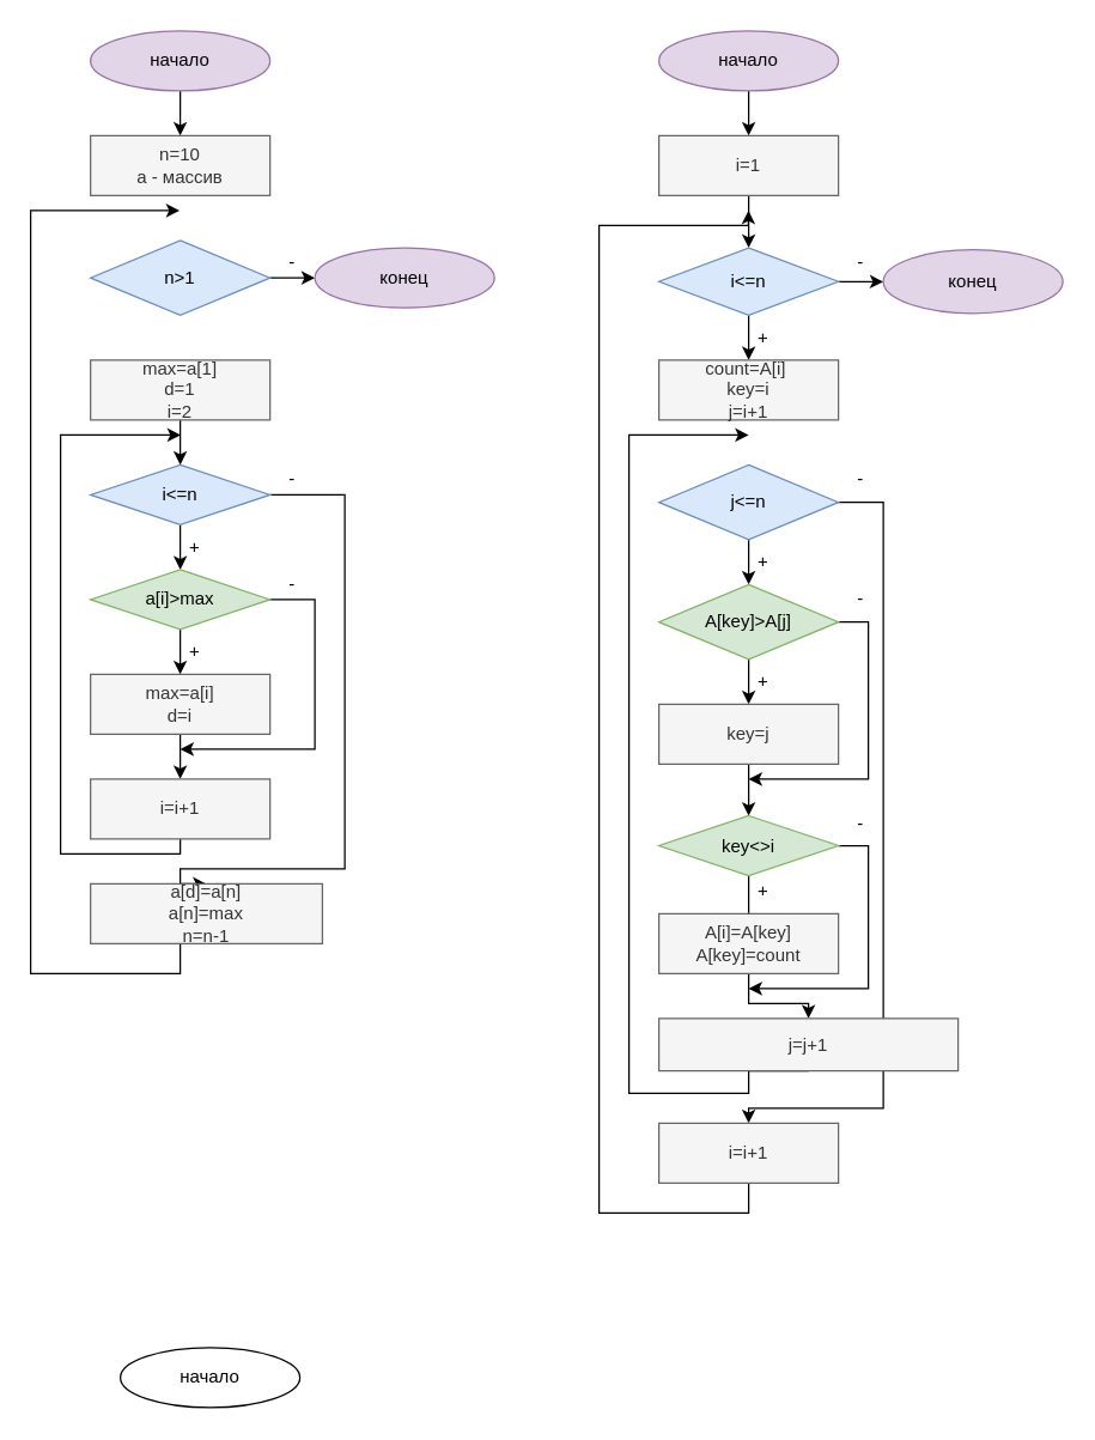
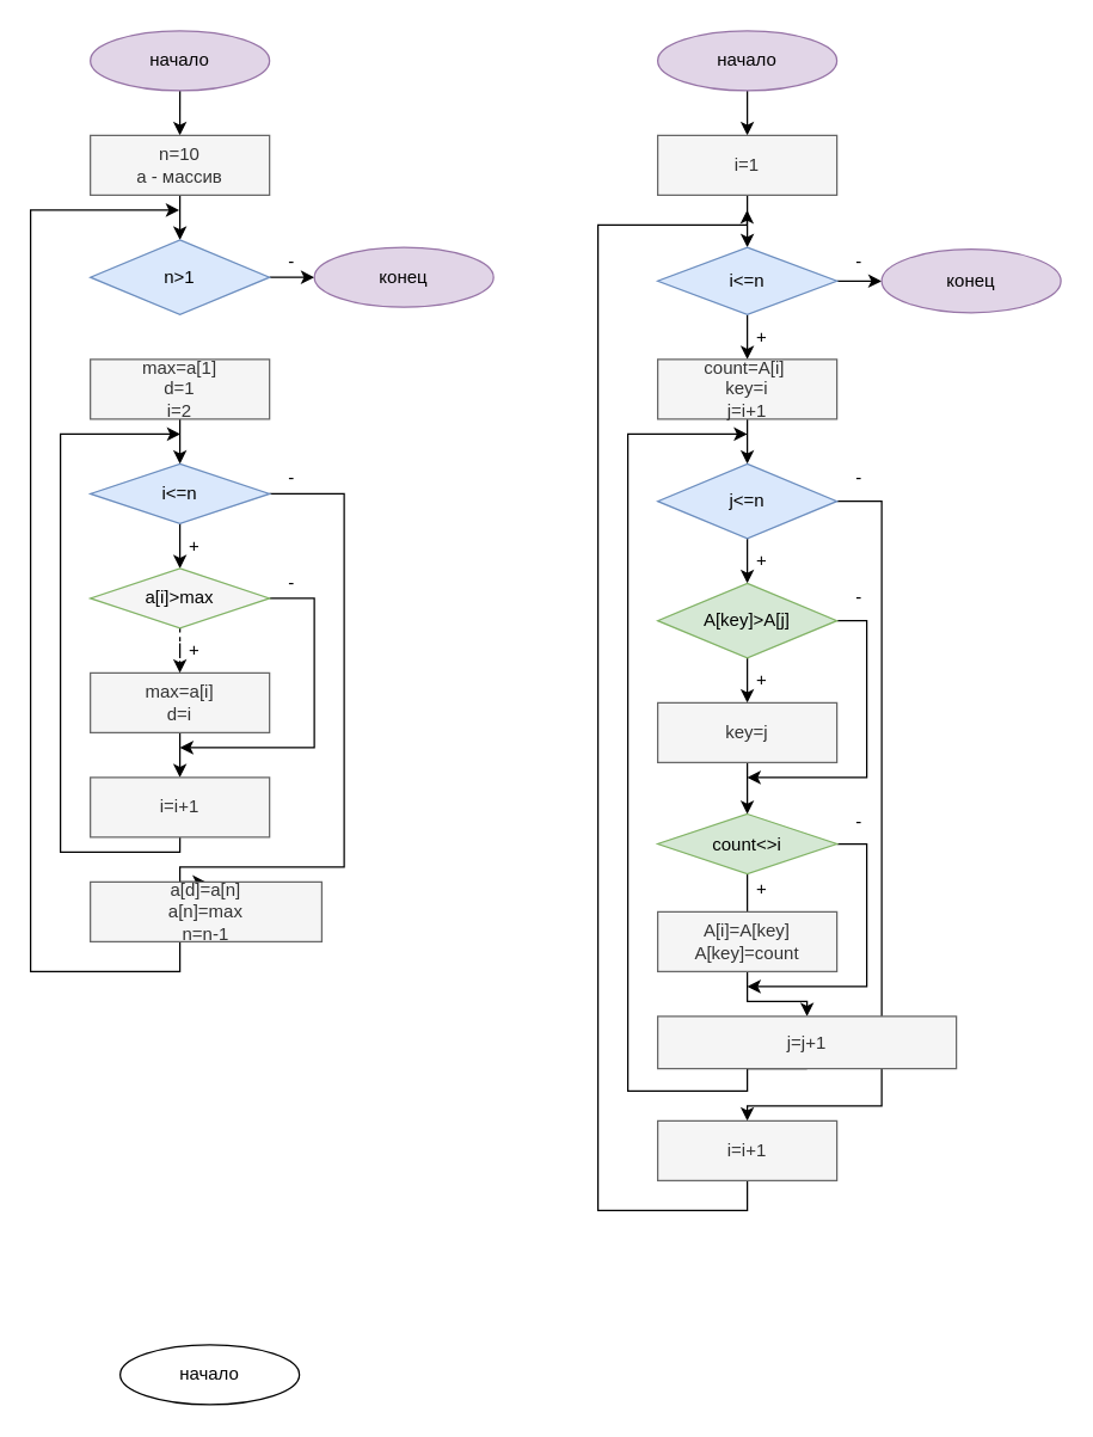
+ <mxCell id="4" value="" style="edgeStyle=orthogonalEdgeStyle;rounded=0;orthogonalLoop=1;jettySize=auto;html=1;" edge="1" parent="1" source="5" target="7"><mxGeometry relative="1" as="geometry" /></mxCell>
+ <mxCell id="35" value="" style="edgeStyle=orthogonalEdgeStyle;rounded=0;orthogonalLoop=1;jettySize=auto;html=1;" edge="1" parent="1" source="36" target="39"><mxGeometry relative="1" as="geometry" /></mxCell>
- <mxCell id="17" value="a[i]&amp;gt;max" style="rhombus;whiteSpace=wrap;html=1;fillColor=#d5e8d4;strokeColor=#82b366;" vertex="1" parent="1"><mxGeometry x="60.03" y="380" width="120" height="40" as="geometry" /></mxCell>
+ <mxCell id="17" value="a[i]&amp;gt;max" style="rhombus;whiteSpace=wrap;html=1;fillColor=#f5f5f5;strokeColor=#82b366;" vertex="1" parent="1"><mxGeometry x="60.03" y="380" width="120" height="40" as="geometry" /></mxCell>
- <mxCell id="15" value="" style="edgeStyle=orthogonalEdgeStyle;rounded=0;orthogonalLoop=1;jettySize=auto;html=1;" edge="1" parent="1" source="17" target="14"><mxGeometry relative="1" as="geometry" /></mxCell>
+ <mxCell id="15" value="" style="edgeStyle=orthogonalEdgeStyle;rounded=0;orthogonalLoop=1;jettySize=auto;html=1;dashed=1;" edge="1" parent="1" source="17" target="14"><mxGeometry relative="1" as="geometry" /></mxCell>
- <mxCell id="47" value="key&amp;lt;&amp;gt;i" style="rhombus;whiteSpace=wrap;html=1;fillColor=#d5e8d4;strokeColor=#82b366;" vertex="1" parent="1"><mxGeometry x="440" y="544.5" width="120" height="40" as="geometry" /></mxCell>
+ <mxCell id="47" value="count&amp;lt;&amp;gt;i" style="rhombus;whiteSpace=wrap;html=1;fillColor=#d5e8d4;strokeColor=#82b366;" vertex="1" parent="1"><mxGeometry x="440" y="544.5" width="120" height="40" as="geometry" /></mxCell>
